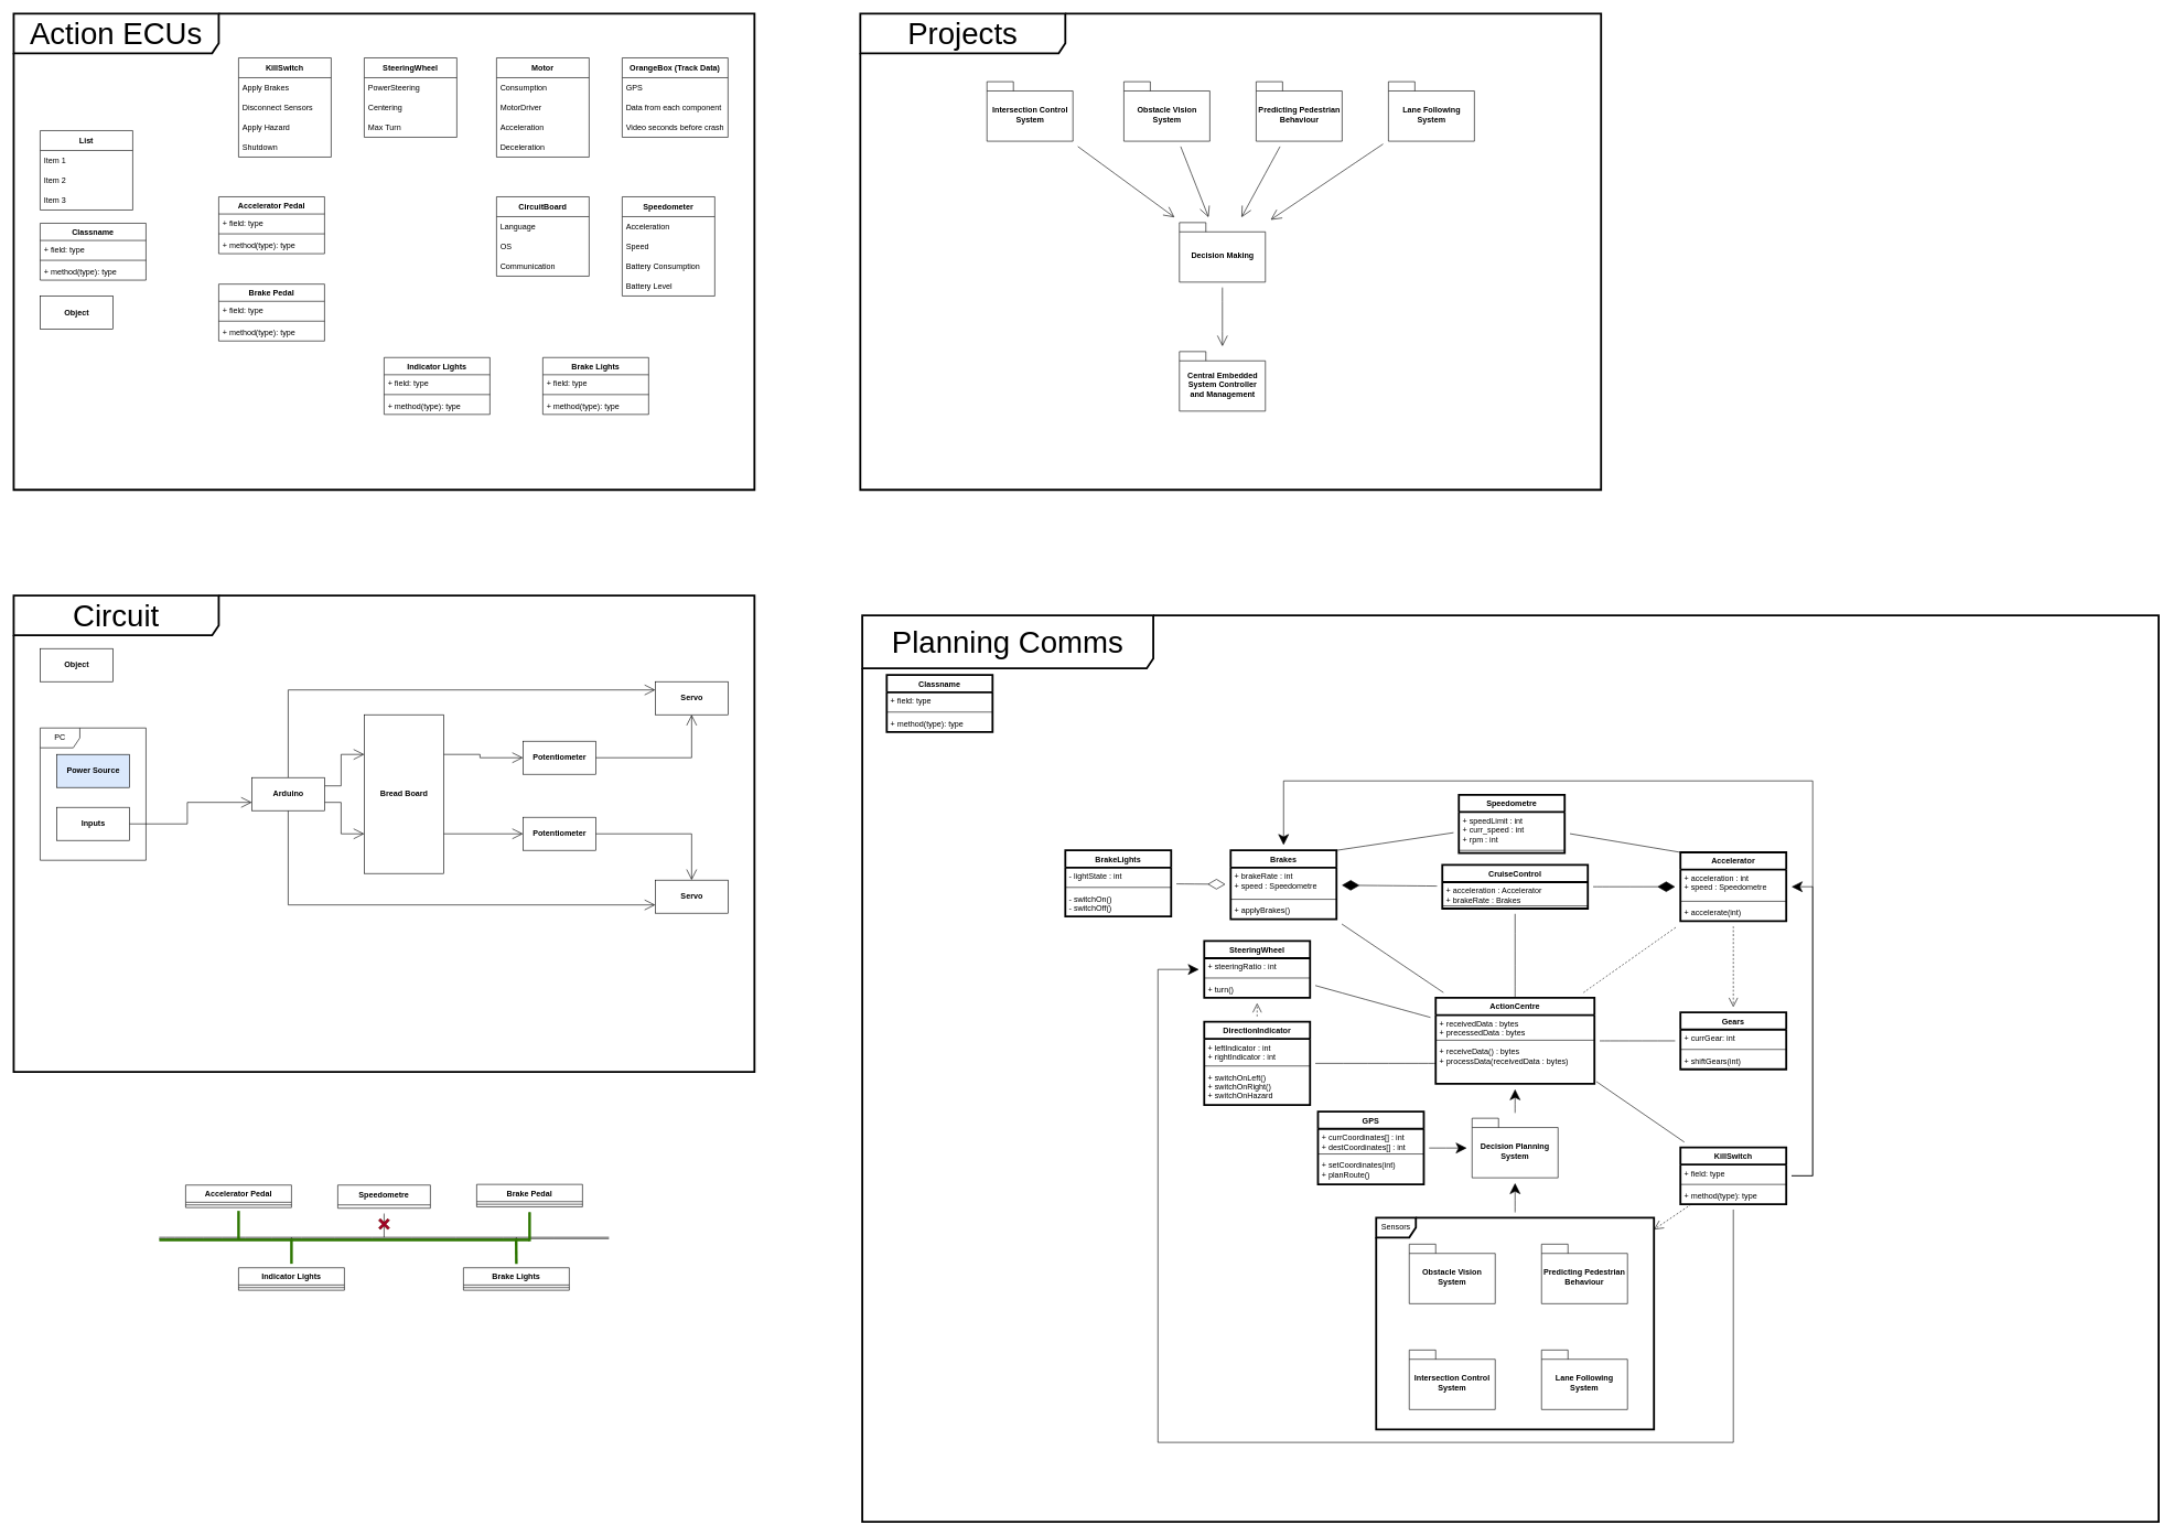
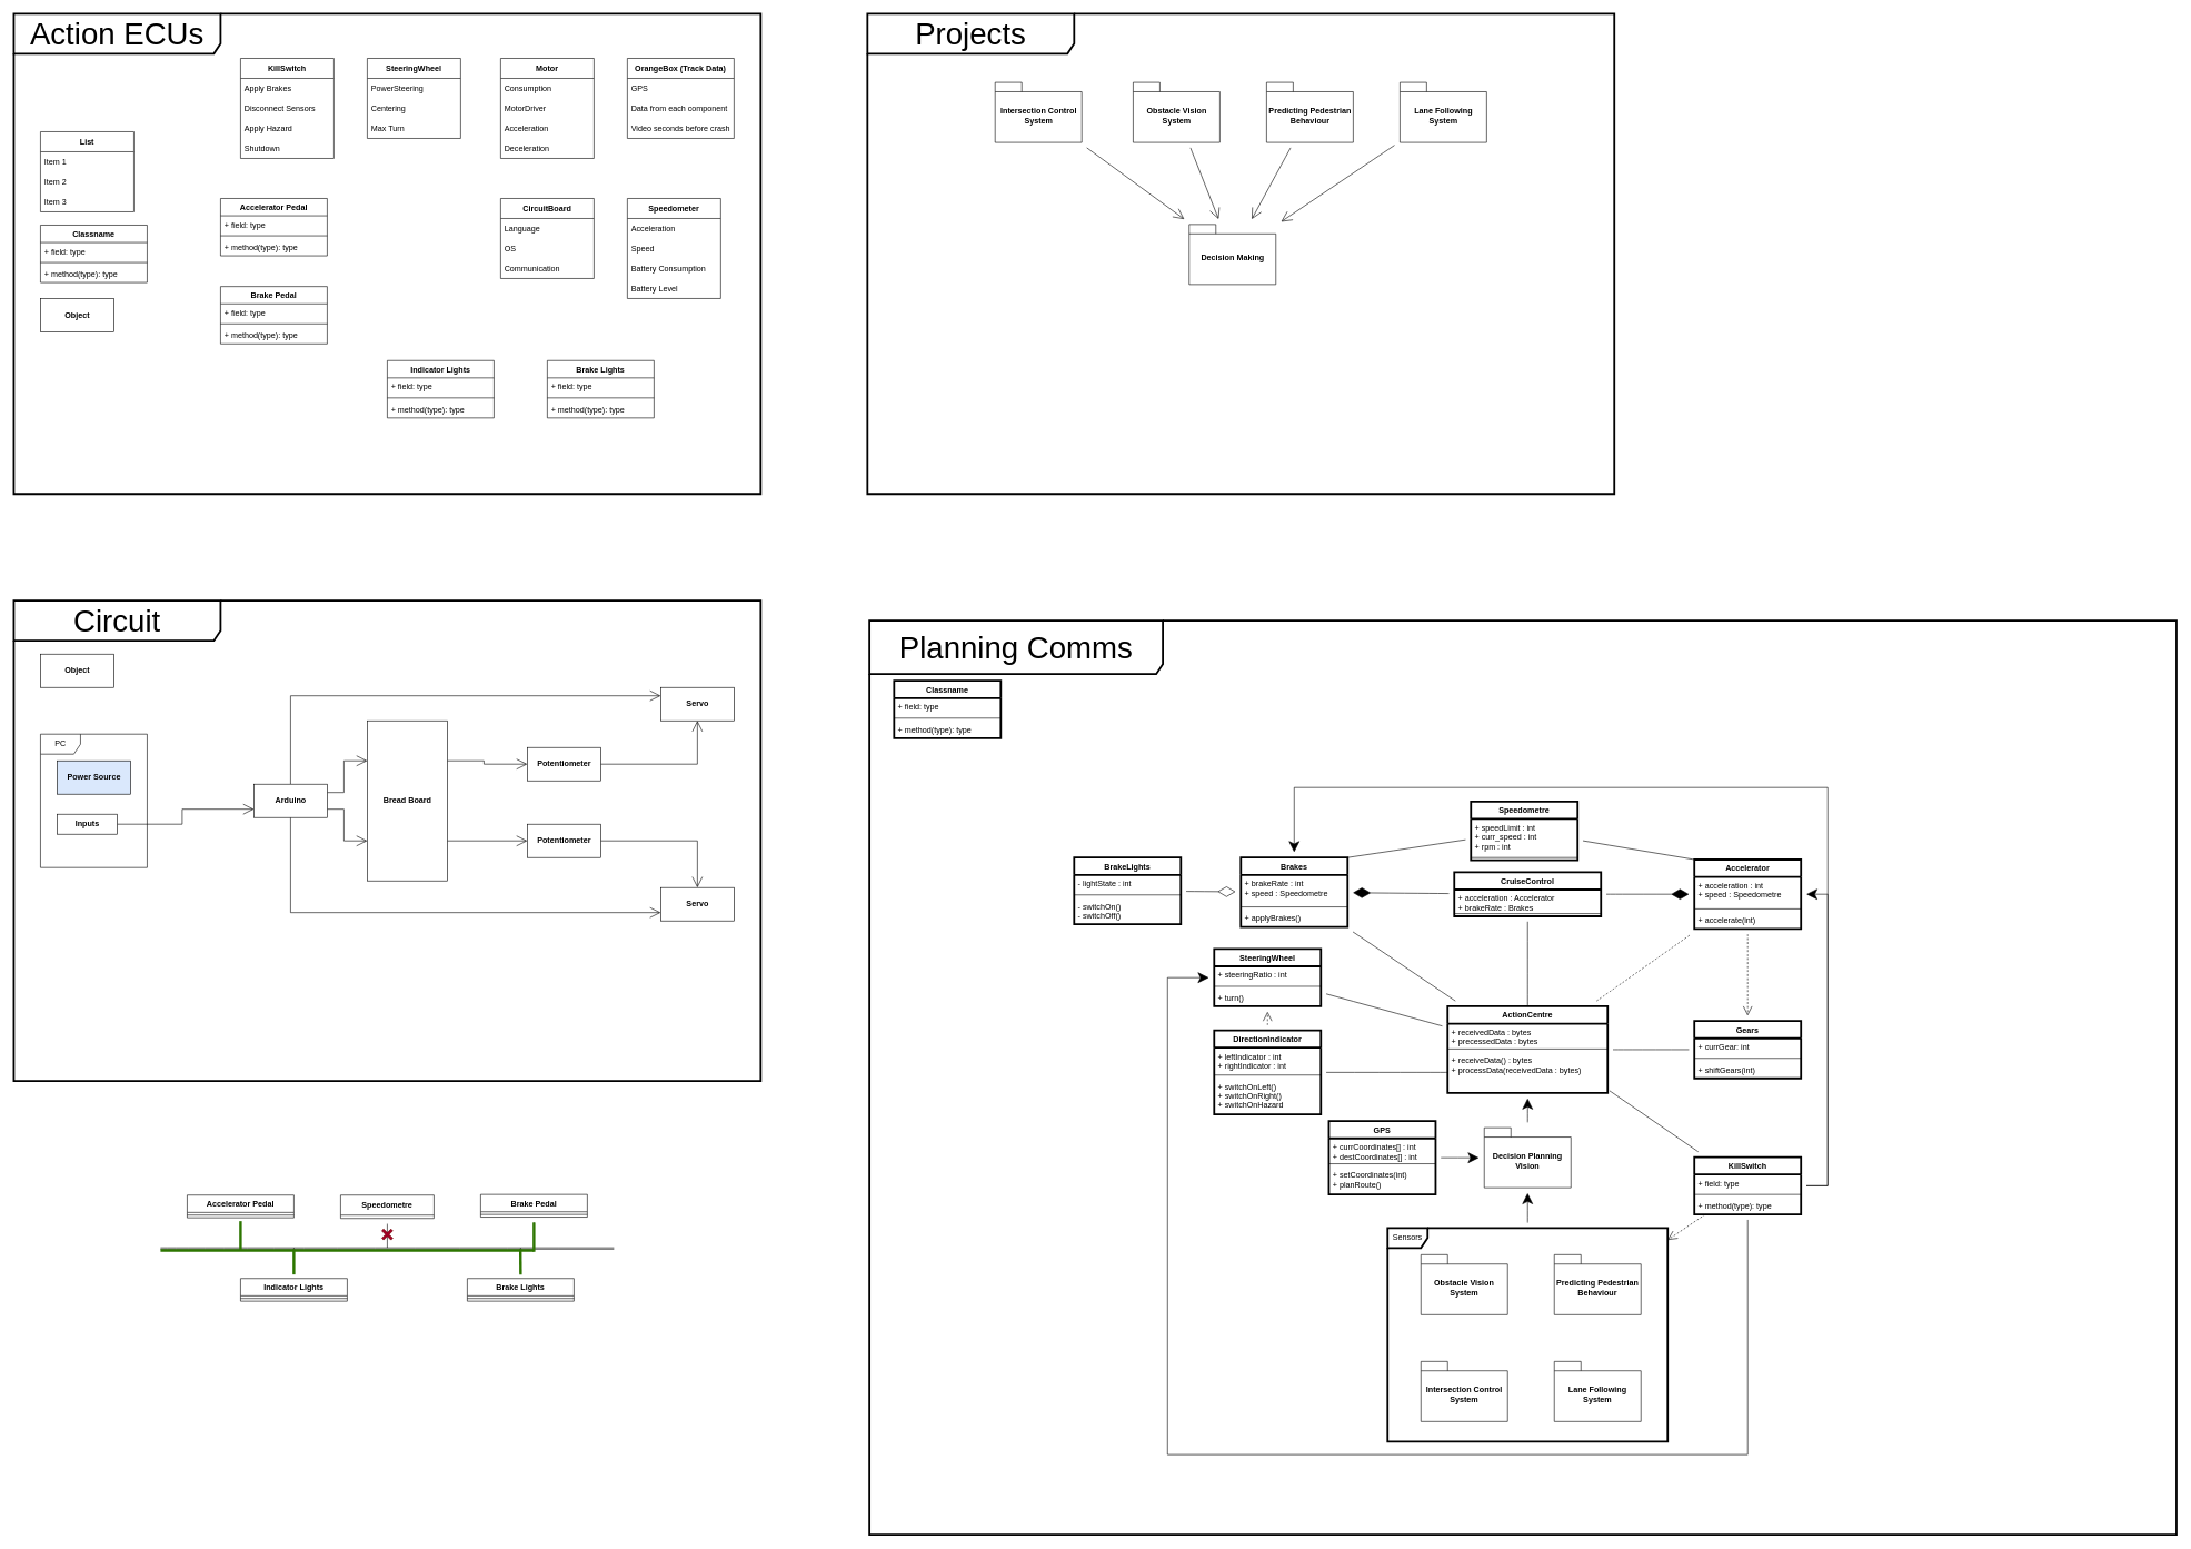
- <mxCell id="154" style="edgeStyle=none;curved=1;rounded=0;orthogonalLoop=1;jettySize=auto;html=1;endArrow=open;startSize=14;endSize=14;sourcePerimeterSpacing=8;targetPerimeterSpacing=8;" parent="1" source="86" target="153" edge="1"><mxGeometry relative="1" as="geometry"><mxPoint x="1852.5" y="470" as="targetPoint" /><mxPoint x="2002.5" y="531" as="sourcePoint" /></mxGeometry></mxCell>
- <mxCell id="153" value="Central Embedded System Controller and Management" style="shape=folder;fontStyle=1;spacingTop=10;tabWidth=40;tabHeight=14;tabPosition=left;html=1;hachureGap=4;whiteSpace=wrap;" parent="1" vertex="1"><mxGeometry x="1782.5" y="531" width="130" height="90" as="geometry" /></mxCell>
- <mxCell id="82" value="Inputs" style="html=1;fontStyle=1" parent="1" vertex="1"><mxGeometry x="85" y="1220" width="110" height="50" as="geometry" /></mxCell>
+ <mxCell id="82" value="Inputs" style="html=1;fontStyle=1" parent="1" vertex="1"><mxGeometry x="85" y="1220" width="90" height="30" as="geometry" /></mxCell>
- <mxCell id="155" value="Decision Planning System" style="shape=folder;fontStyle=1;spacingTop=10;tabWidth=40;tabHeight=14;tabPosition=left;html=1;hachureGap=4;whiteSpace=wrap;" parent="1" vertex="1"><mxGeometry x="2225" y="1690" width="130" height="90" as="geometry" /></mxCell>
+ <mxCell id="155" value="Decision Planning Vision" style="shape=folder;fontStyle=1;spacingTop=10;tabWidth=40;tabHeight=14;tabPosition=left;html=1;hachureGap=4;whiteSpace=wrap;" parent="1" vertex="1"><mxGeometry x="2225" y="1690" width="130" height="90" as="geometry" /></mxCell>
